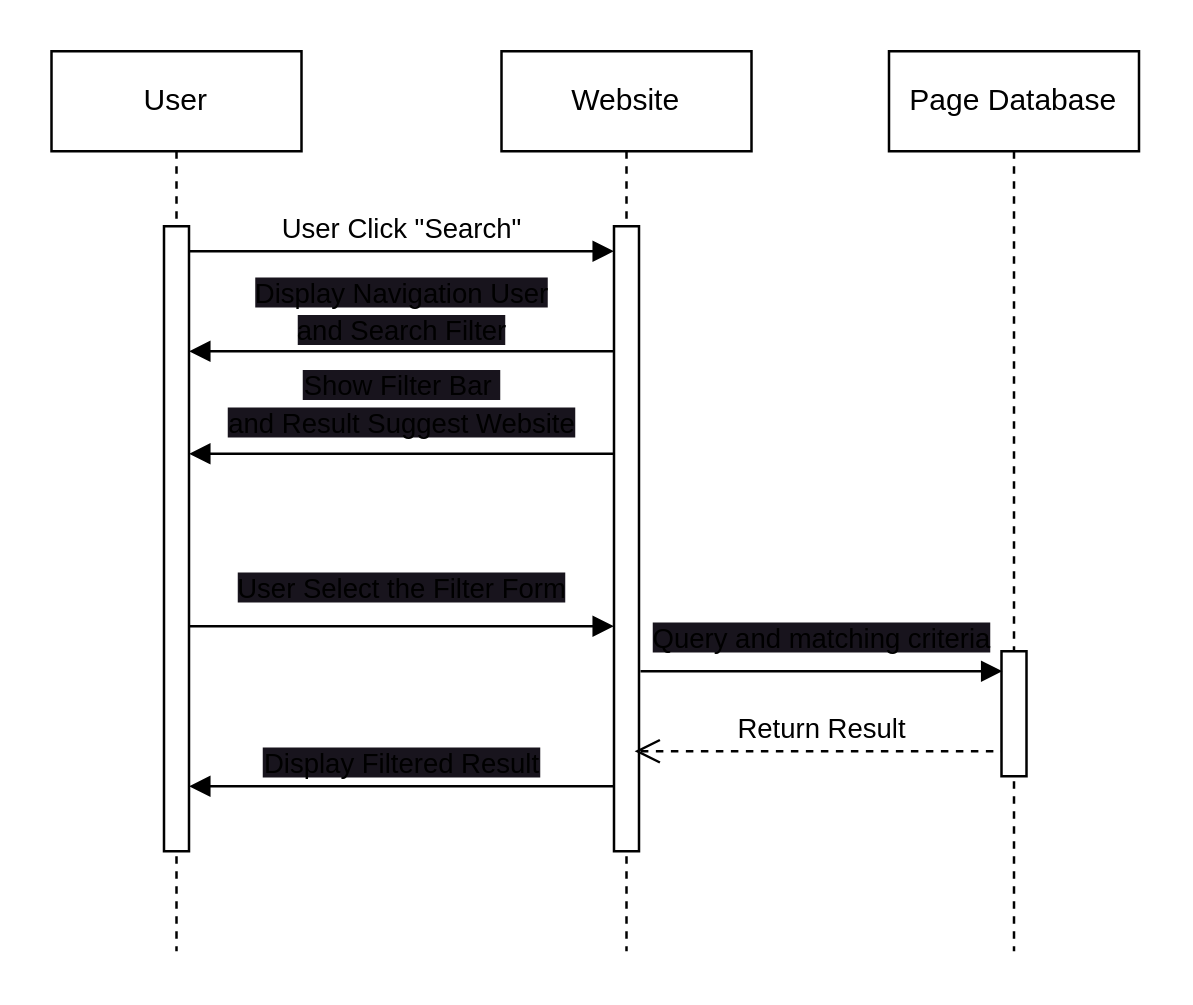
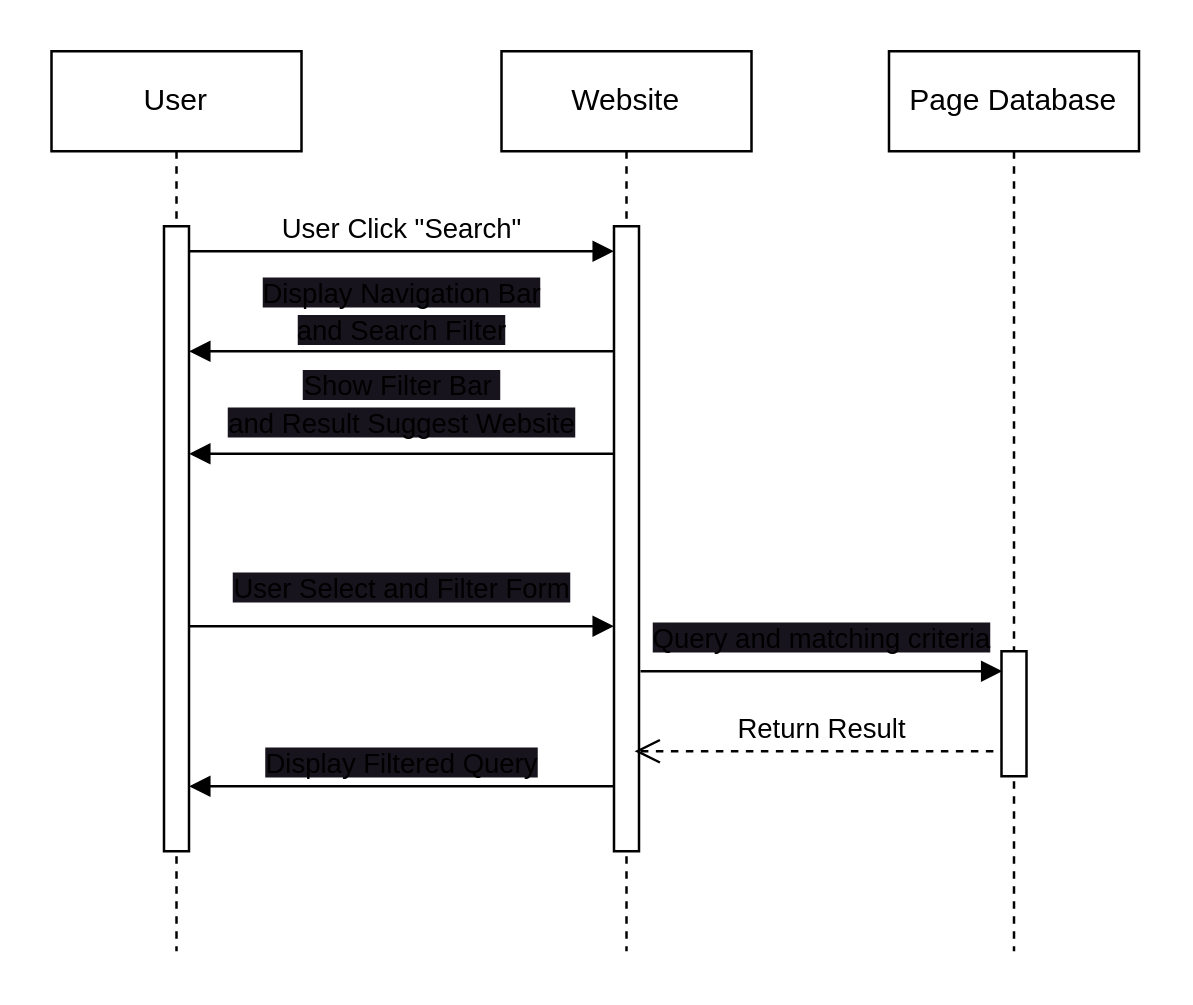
- <mxCell id="11" value="&lt;span style=&quot;font-size: 11px; background-color: rgb(24, 20, 29);&quot;&gt;Display Navigation User&lt;/span&gt;&lt;div&gt;&lt;span style=&quot;font-size: 11px; background-color: rgb(24, 20, 29);&quot;&gt;and Search Filter&lt;/span&gt;&lt;/div&gt;" style="text;html=1;align=center;verticalAlign=middle;resizable=0;points=[];autosize=1;strokeColor=none;fillColor=none;" vertex="1" parent="1"><mxGeometry x="95" y="104" width="130" height="40" as="geometry" /></mxCell>
+ <mxCell id="11" value="&lt;span style=&quot;font-size: 11px; background-color: rgb(24, 20, 29);&quot;&gt;Display Navigation Bar&lt;/span&gt;&lt;div&gt;&lt;span style=&quot;font-size: 11px; background-color: rgb(24, 20, 29);&quot;&gt;and Search Filter&lt;/span&gt;&lt;/div&gt;" style="text;html=1;align=center;verticalAlign=middle;resizable=0;points=[];autosize=1;strokeColor=none;fillColor=none;" vertex="1" parent="1"><mxGeometry x="95" y="104" width="130" height="40" as="geometry" /></mxCell>
- <mxCell id="12" value="&lt;span style=&quot;font-size: 11px; background-color: rgb(24, 20, 29);&quot;&gt;User Select the Filter Form&lt;/span&gt;" style="text;html=1;align=center;verticalAlign=middle;resizable=0;points=[];autosize=1;strokeColor=none;fillColor=none;" vertex="1" parent="1"><mxGeometry x="85" y="220" width="150" height="30" as="geometry" /></mxCell>
+ <mxCell id="12" value="&lt;span style=&quot;font-size: 11px; background-color: rgb(24, 20, 29);&quot;&gt;User Select and Filter Form&lt;/span&gt;" style="text;html=1;align=center;verticalAlign=middle;resizable=0;points=[];autosize=1;strokeColor=none;fillColor=none;" vertex="1" parent="1"><mxGeometry x="85" y="220" width="150" height="30" as="geometry" /></mxCell>
- <mxCell id="18" value="&lt;span style=&quot;font-size: 11px; background-color: rgb(24, 20, 29);&quot;&gt;Display Filtered Result&lt;/span&gt;" style="text;html=1;align=center;verticalAlign=middle;resizable=0;points=[];autosize=1;strokeColor=none;fillColor=none;" vertex="1" parent="1"><mxGeometry x="95" y="290" width="130" height="30" as="geometry" /></mxCell>
+ <mxCell id="18" value="&lt;span style=&quot;font-size: 11px; background-color: rgb(24, 20, 29);&quot;&gt;Display Filtered Query&lt;/span&gt;" style="text;html=1;align=center;verticalAlign=middle;resizable=0;points=[];autosize=1;strokeColor=none;fillColor=none;" vertex="1" parent="1"><mxGeometry x="95" y="290" width="130" height="30" as="geometry" /></mxCell>
